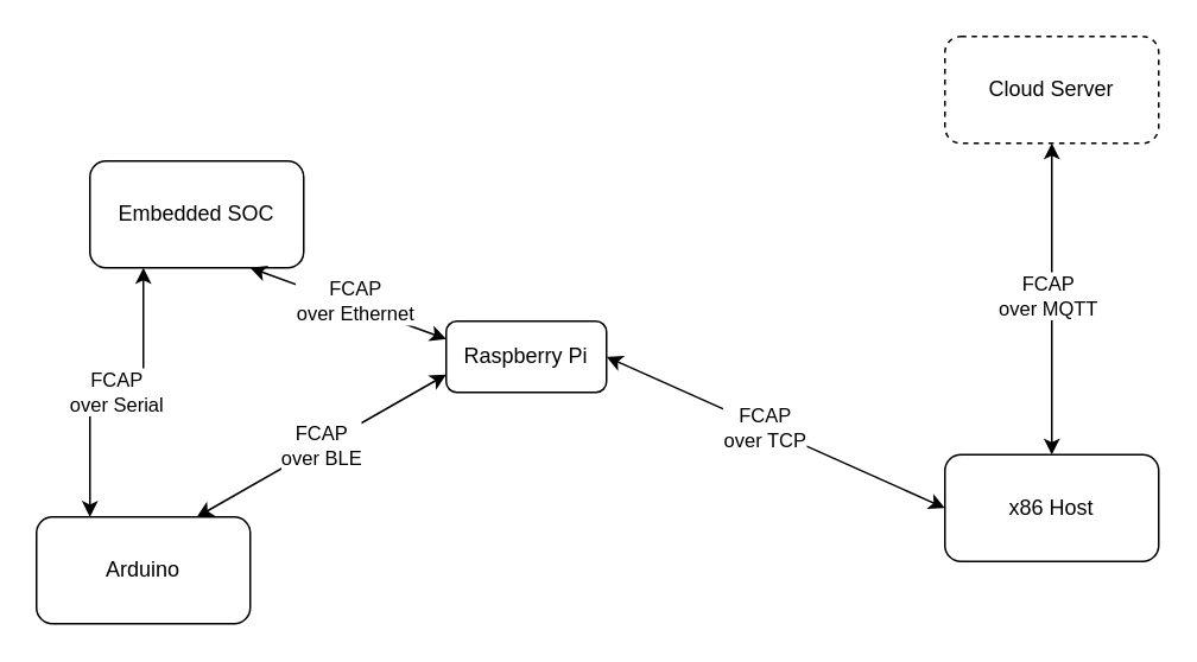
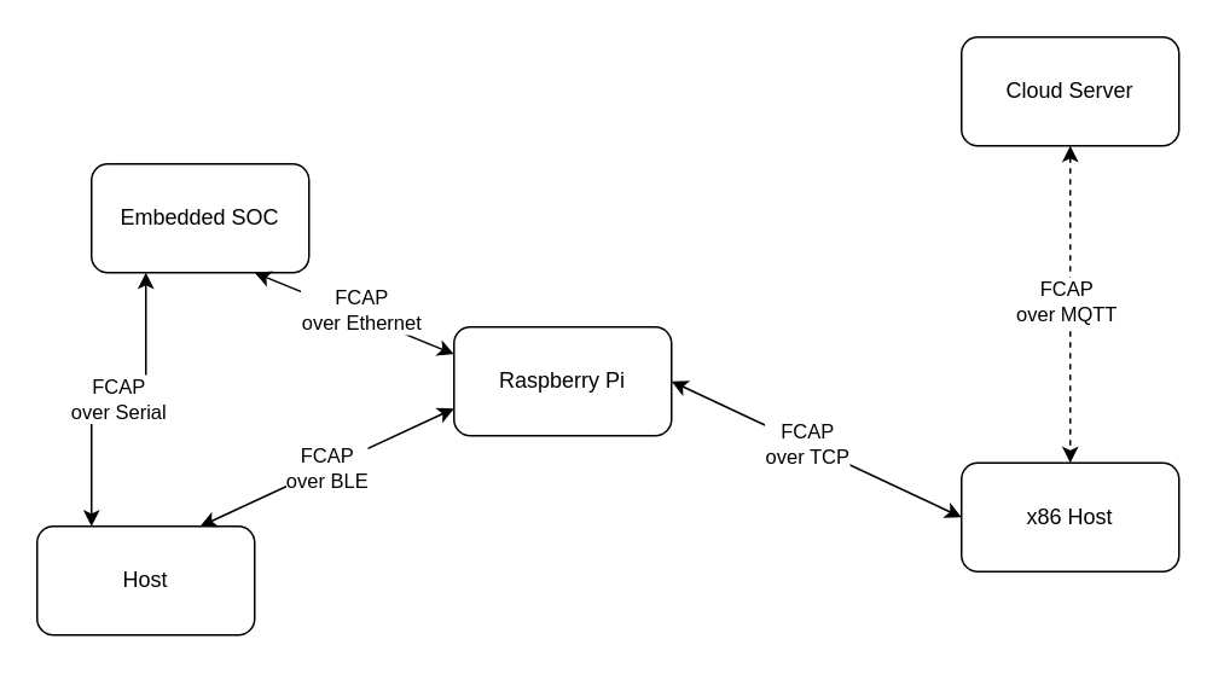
- <mxCell id="8" value="Cloud Server" style="rounded=1;whiteSpace=wrap;html=1;dashed=1;" vertex="1" parent="1"><mxGeometry x="530" y="20" width="120" height="60" as="geometry" /></mxCell>
+ <mxCell id="8" value="Cloud Server" style="rounded=1;whiteSpace=wrap;html=1;" vertex="1" parent="1"><mxGeometry x="530" y="20" width="120" height="60" as="geometry" /></mxCell>
- <mxCell id="4" value="Raspberry Pi" style="rounded=1;whiteSpace=wrap;html=1;" vertex="1" parent="1"><mxGeometry x="250" y="180" width="90" height="40" as="geometry" /></mxCell>
+ <mxCell id="4" value="Raspberry Pi" style="rounded=1;whiteSpace=wrap;html=1;" vertex="1" parent="1"><mxGeometry x="250" y="180" width="120" height="60" as="geometry" /></mxCell>
- <mxCell id="6" style="edgeStyle=orthogonalEdgeStyle;rounded=0;orthogonalLoop=1;jettySize=auto;html=1;entryX=0.5;entryY=0;entryDx=0;entryDy=0;startArrow=classic;startFill=1;" edge="1" parent="1" source="8" target="9"><mxGeometry relative="1" as="geometry" /></mxCell>
+ <mxCell id="6" style="edgeStyle=orthogonalEdgeStyle;rounded=0;orthogonalLoop=1;jettySize=auto;html=1;entryX=0.5;entryY=0;entryDx=0;entryDy=0;startArrow=classic;startFill=1;dashed=1;" edge="1" parent="1" source="8" target="9"><mxGeometry relative="1" as="geometry" /></mxCell>
- <mxCell id="5" value="Arduino" style="rounded=1;whiteSpace=wrap;html=1;" vertex="1" parent="1"><mxGeometry x="20" y="290" width="120" height="60" as="geometry" /></mxCell>
+ <mxCell id="5" value="Host" style="rounded=1;whiteSpace=wrap;html=1;" vertex="1" parent="1"><mxGeometry x="20" y="290" width="120" height="60" as="geometry" /></mxCell>
